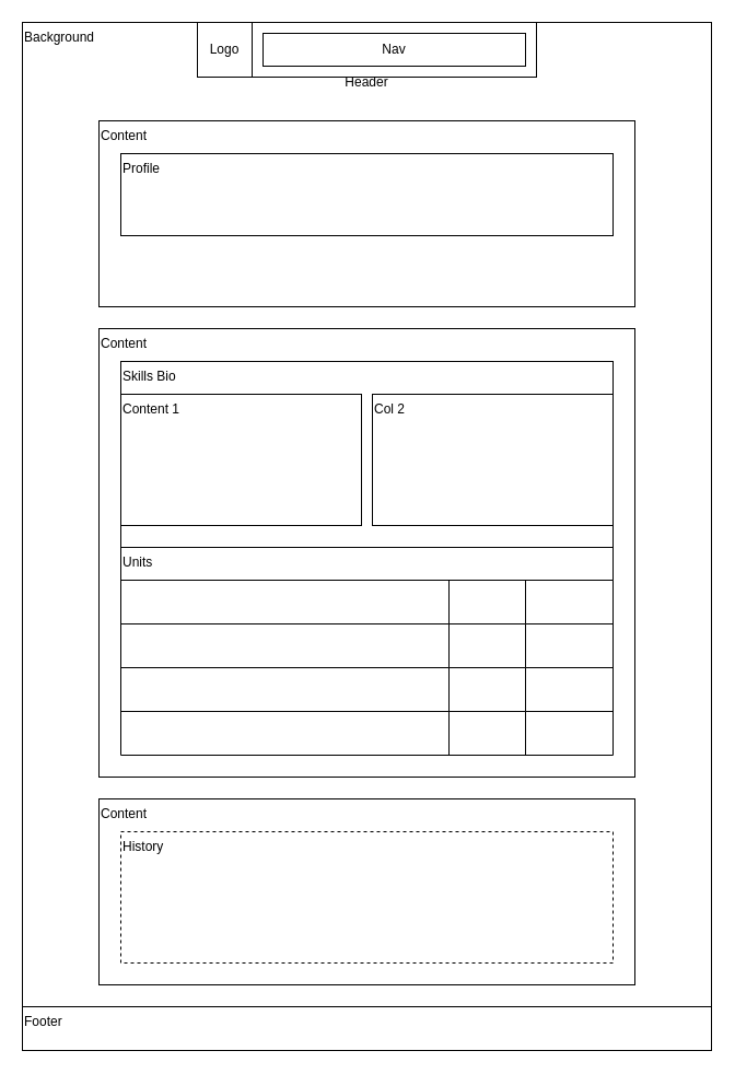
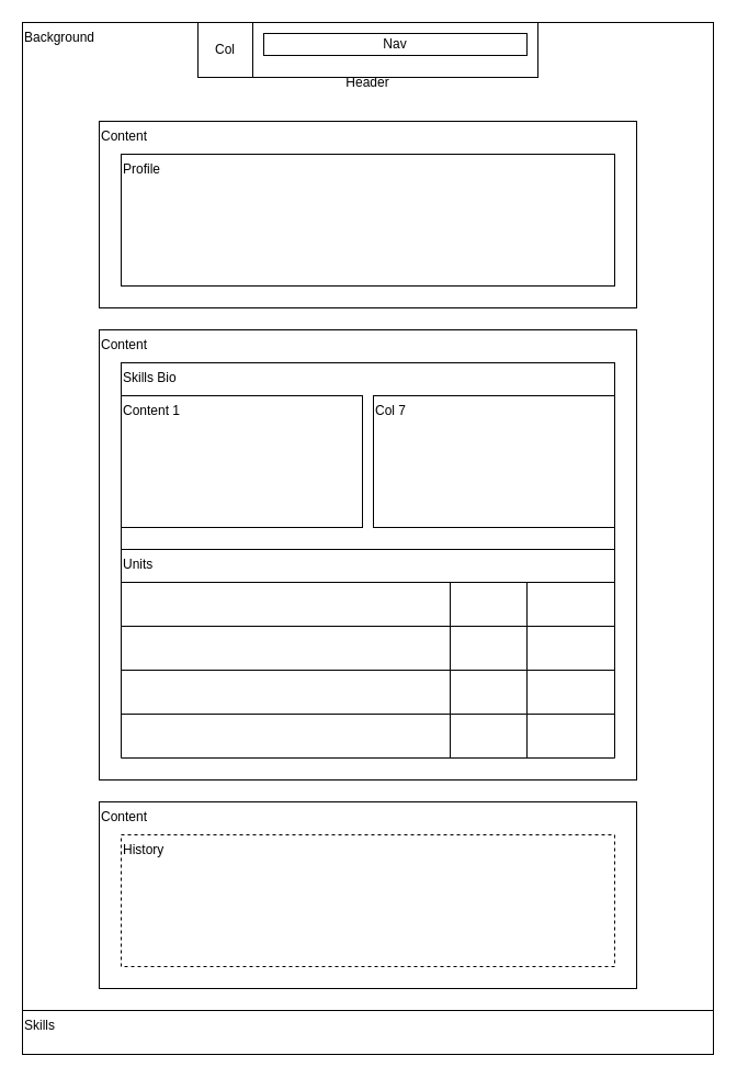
- <mxCell id="4" value="Logo" style="rounded=0;whiteSpace=wrap;html=1;" vertex="1" parent="1"><mxGeometry x="180" width="50" height="50" as="geometry" y="20" /></mxCell>
+ <mxCell id="4" value="Col" style="rounded=0;whiteSpace=wrap;html=1;" vertex="1" parent="1"><mxGeometry x="180" width="50" height="50" as="geometry" y="20" /></mxCell>
- <mxCell id="5" value="Nav" style="rounded=0;whiteSpace=wrap;html=1;" vertex="1" parent="1"><mxGeometry x="240" y="30" width="240" height="30" as="geometry" /></mxCell>
+ <mxCell id="5" value="Nav" style="rounded=0;whiteSpace=wrap;html=1;" vertex="1" parent="1"><mxGeometry x="240" y="30" width="240" height="20" as="geometry" /></mxCell>
- <mxCell id="8" value="Profile" style="rounded=0;whiteSpace=wrap;html=1;align=left;verticalAlign=top;" vertex="1" parent="1"><mxGeometry x="110" y="140" width="450" height="75" as="geometry" /></mxCell>
+ <mxCell id="8" value="Profile" style="rounded=0;whiteSpace=wrap;html=1;align=left;verticalAlign=top;" vertex="1" parent="1"><mxGeometry x="110" y="140" width="450" height="120" as="geometry" /></mxCell>
- <mxCell id="12" value="Col 2" style="rounded=0;whiteSpace=wrap;html=1;align=left;verticalAlign=top;" vertex="1" parent="1"><mxGeometry x="340" y="360" width="220" height="120" as="geometry" /></mxCell>
+ <mxCell id="12" value="Col 7" style="rounded=0;whiteSpace=wrap;html=1;align=left;verticalAlign=top;" vertex="1" parent="1"><mxGeometry x="340" y="360" width="220" height="120" as="geometry" /></mxCell>
- <mxCell id="33" value="Footer" style="rounded=0;whiteSpace=wrap;html=1;align=left;verticalAlign=top;" vertex="1" parent="1"><mxGeometry y="920" width="630" height="40" as="geometry" x="20" /></mxCell>
+ <mxCell id="33" value="Skills" style="rounded=0;whiteSpace=wrap;html=1;align=left;verticalAlign=top;" vertex="1" parent="1"><mxGeometry y="920" width="630" height="40" as="geometry" x="20" /></mxCell>
